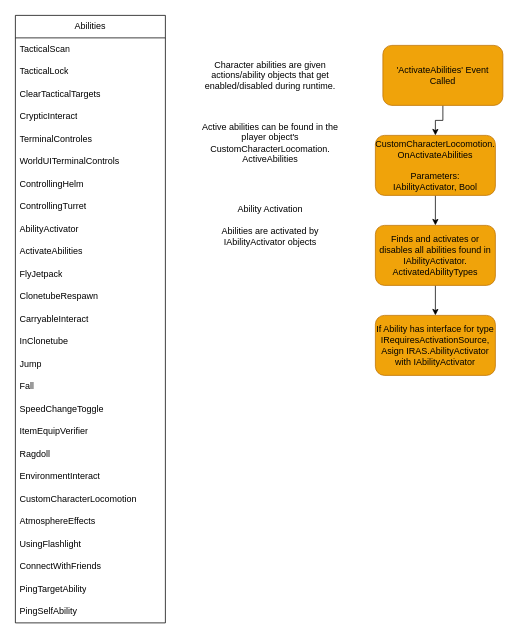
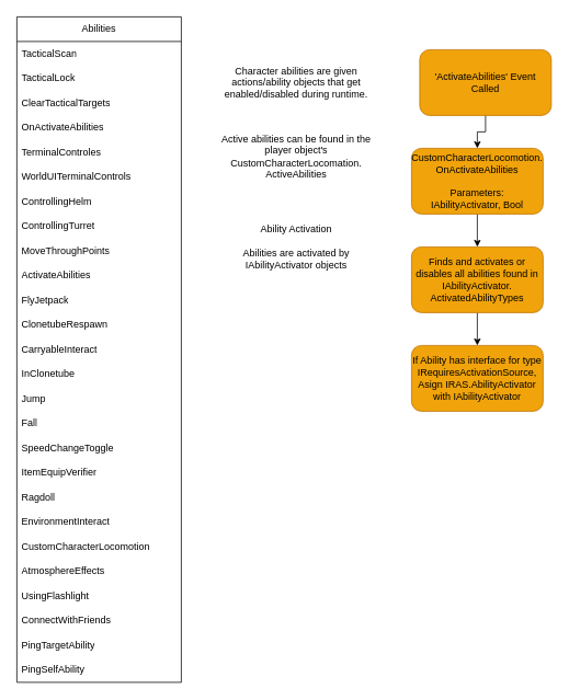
- <mxCell id="11" value="CrypticInteract" style="text;strokeColor=none;fillColor=none;align=left;verticalAlign=middle;spacingLeft=4;spacingRight=4;overflow=hidden;points=[[0,0.5],[1,0.5]];portConstraint=eastwest;rotatable=0;whiteSpace=wrap;html=1;" parent="7" vertex="1"><mxGeometry y="120" width="200" height="30" as="geometry" /></mxCell>
+ <mxCell id="11" value="OnActivateAbilities" style="text;strokeColor=none;fillColor=none;align=left;verticalAlign=middle;spacingLeft=4;spacingRight=4;overflow=hidden;points=[[0,0.5],[1,0.5]];portConstraint=eastwest;rotatable=0;whiteSpace=wrap;html=1;" parent="7" vertex="1"><mxGeometry y="120" width="200" height="30" as="geometry" /></mxCell>
- <mxCell id="16" value="AbilityActivator" style="text;strokeColor=none;fillColor=none;align=left;verticalAlign=middle;spacingLeft=4;spacingRight=4;overflow=hidden;points=[[0,0.5],[1,0.5]];portConstraint=eastwest;rotatable=0;whiteSpace=wrap;html=1;" parent="7" vertex="1"><mxGeometry y="270" width="200" height="30" as="geometry" /></mxCell>
+ <mxCell id="16" value="MoveThroughPoints" style="text;strokeColor=none;fillColor=none;align=left;verticalAlign=middle;spacingLeft=4;spacingRight=4;overflow=hidden;points=[[0,0.5],[1,0.5]];portConstraint=eastwest;rotatable=0;whiteSpace=wrap;html=1;" parent="7" vertex="1"><mxGeometry y="270" width="200" height="30" as="geometry" /></mxCell>
